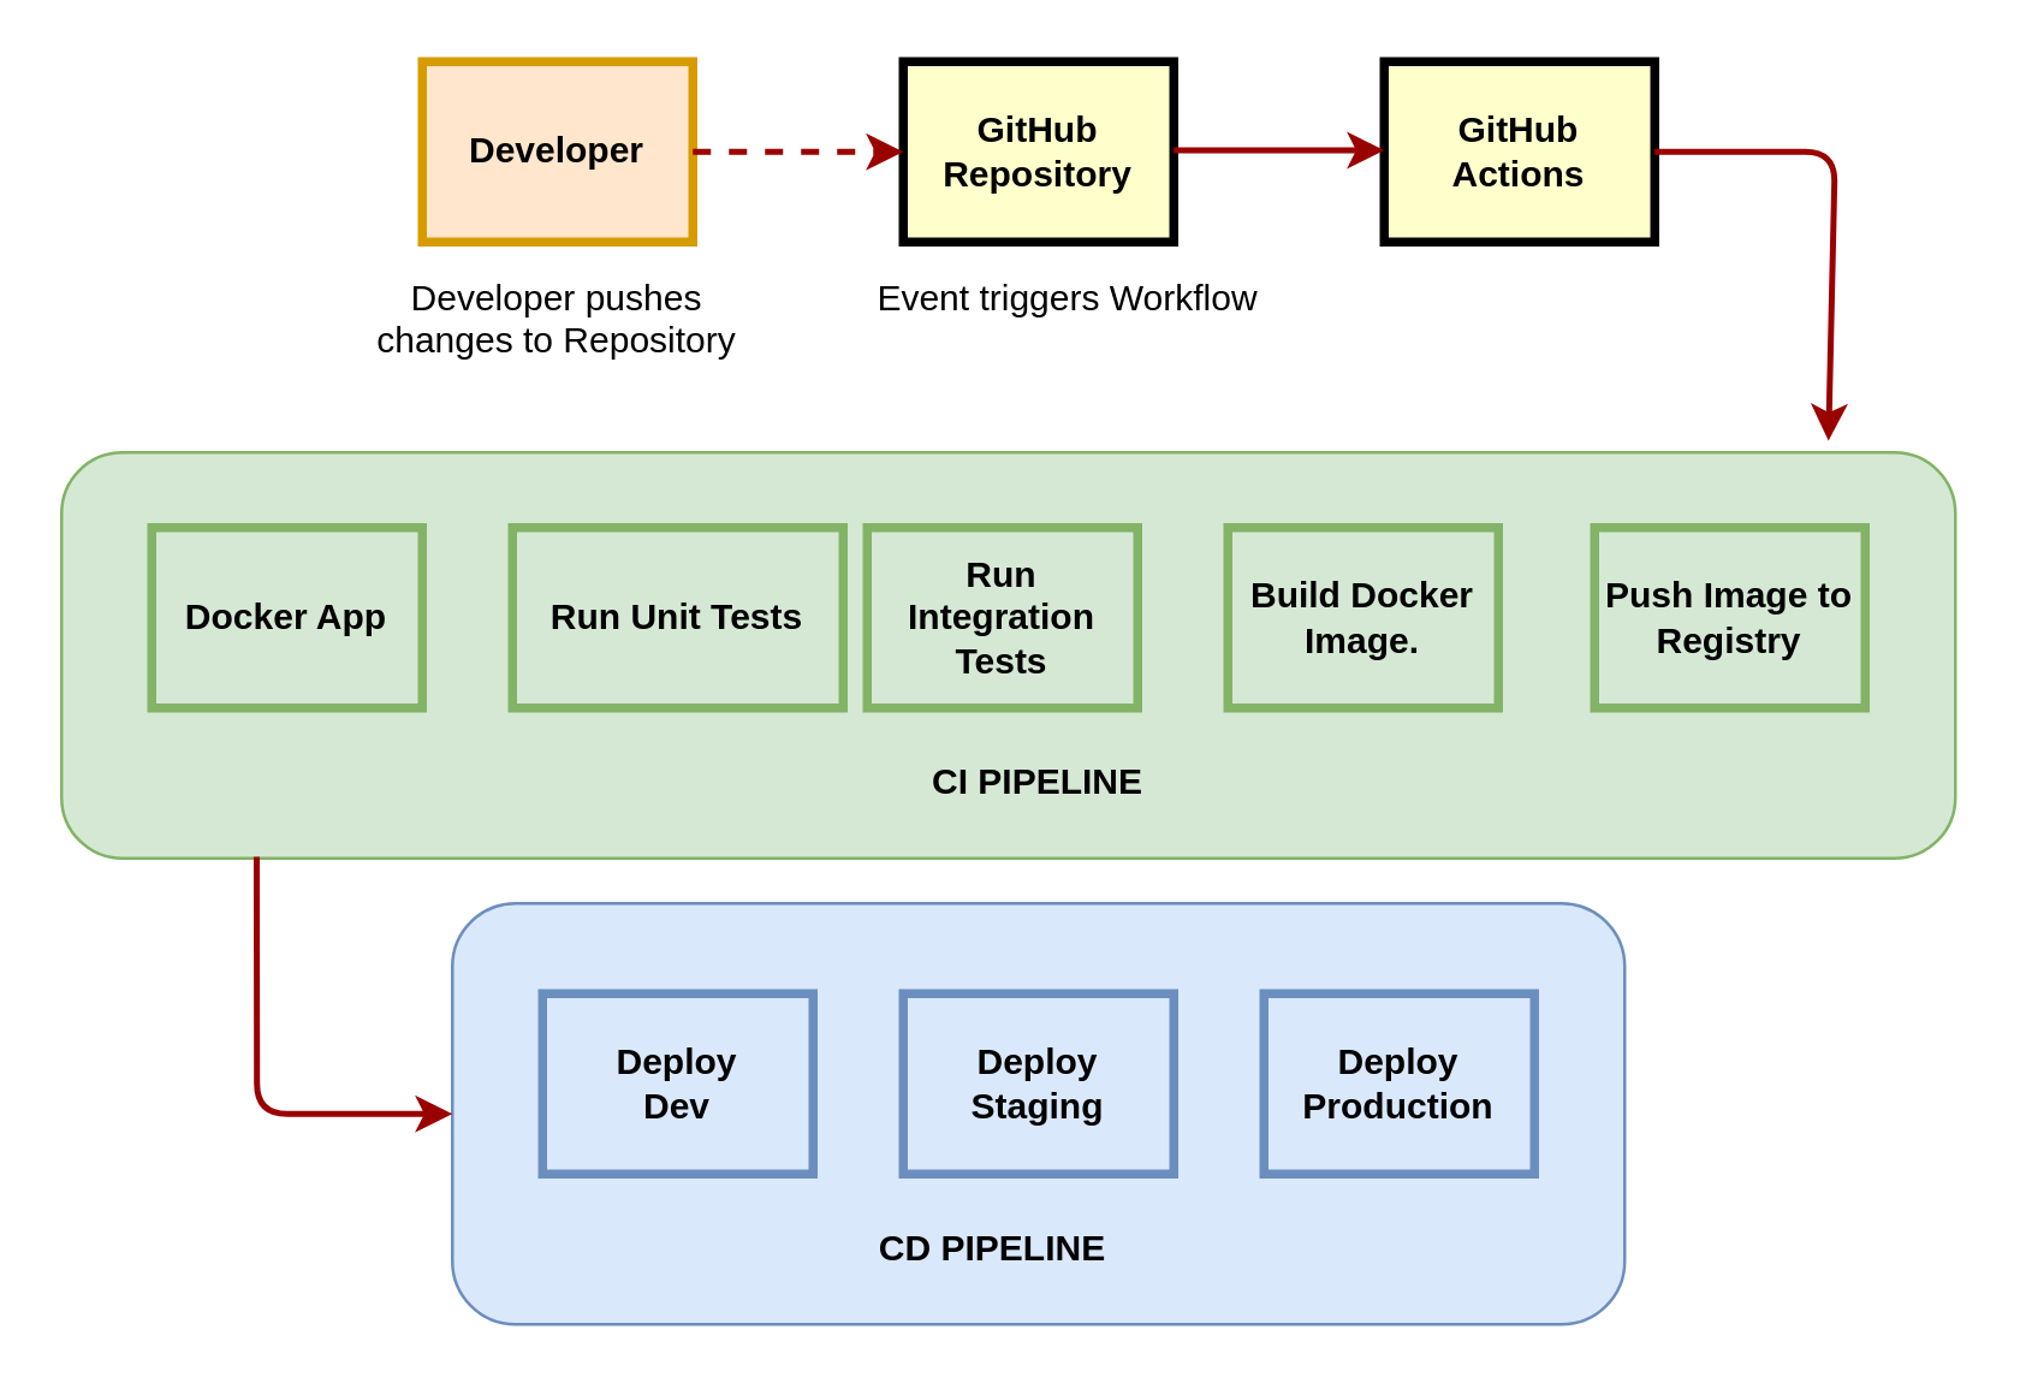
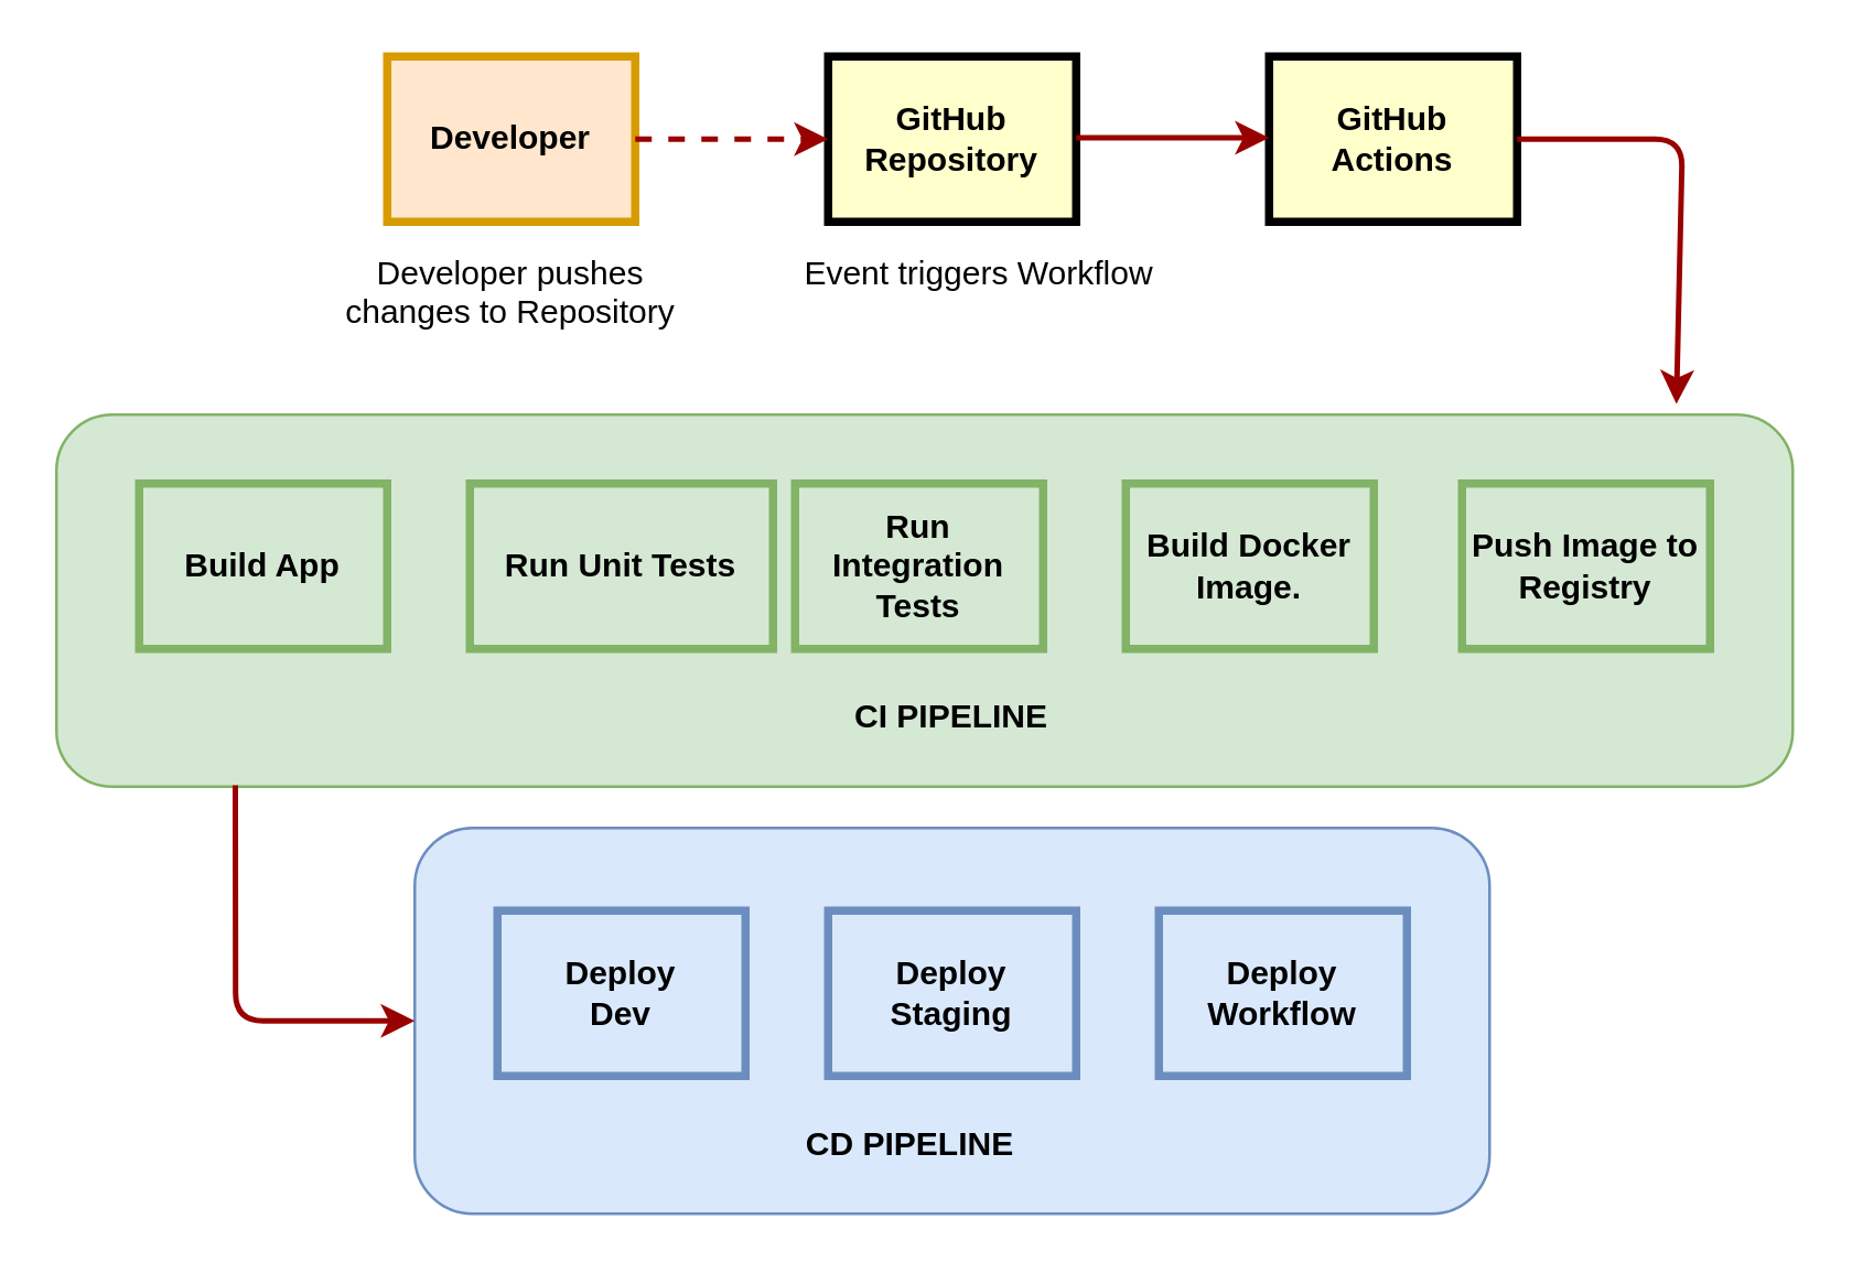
- <mxCell id="7" value="Docker App" style="whiteSpace=wrap;align=center;verticalAlign=middle;fontStyle=1;strokeWidth=3;fillColor=#d5e8d4;strokeColor=#82b366;" vertex="1" parent="1"><mxGeometry x="50" y="175" width="90" height="60" as="geometry" /></mxCell>
+ <mxCell id="7" value="Build App" style="whiteSpace=wrap;align=center;verticalAlign=middle;fontStyle=1;strokeWidth=3;fillColor=#d5e8d4;strokeColor=#82b366;" vertex="1" parent="1"><mxGeometry x="50" y="175" width="90" height="60" as="geometry" /></mxCell>
- <mxCell id="16" value="Deploy&#10;Production" style="whiteSpace=wrap;align=center;verticalAlign=middle;fontStyle=1;strokeWidth=3;fillColor=#dae8fc;strokeColor=#6c8ebf;" vertex="1" parent="1"><mxGeometry x="420" y="330" width="90" height="60" as="geometry" /></mxCell>
+ <mxCell id="16" value="Deploy&#10;Workflow" style="whiteSpace=wrap;align=center;verticalAlign=middle;fontStyle=1;strokeWidth=3;fillColor=#dae8fc;strokeColor=#6c8ebf;" vertex="1" parent="1"><mxGeometry x="420" y="330" width="90" height="60" as="geometry" /></mxCell>
